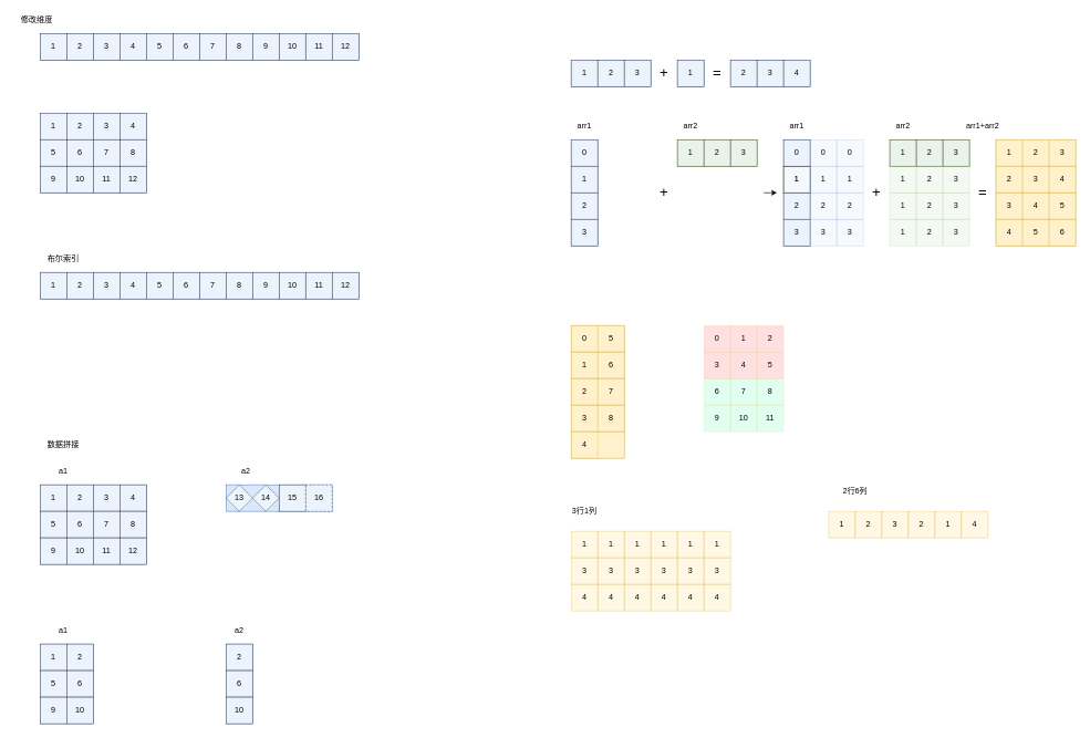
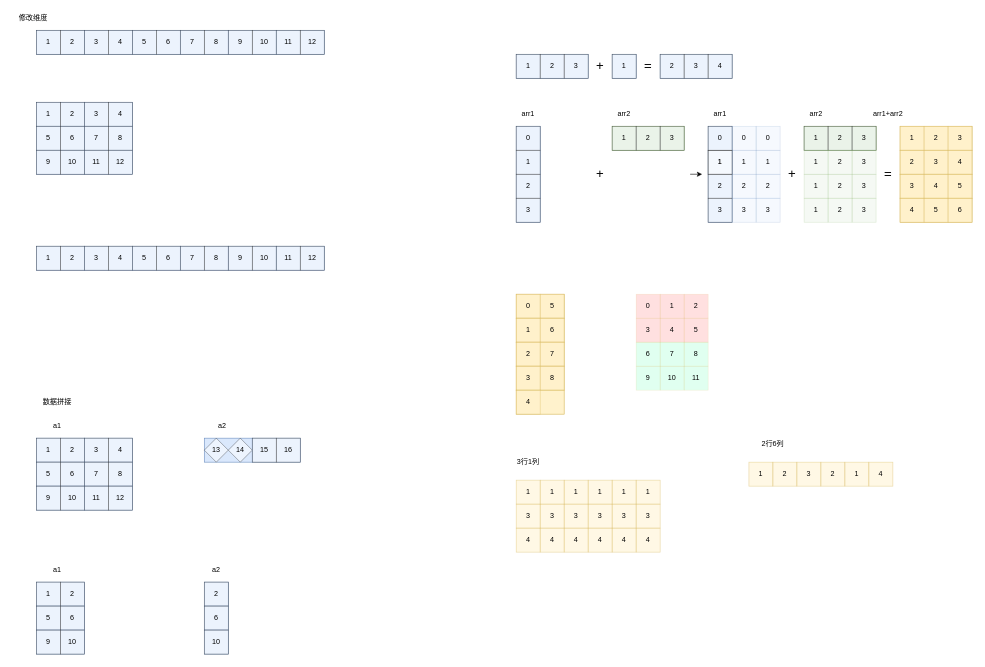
- <mxCell id="39" value="布尔索引" style="text;html=1;strokeColor=none;fillColor=none;align=center;verticalAlign=middle;whiteSpace=wrap;rounded=0;" parent="1" vertex="1"><mxGeometry x="60" y="380" width="70" height="20" as="geometry" /></mxCell>
- <mxCell id="76" value="16" style="whiteSpace=wrap;html=1;aspect=fixed;opacity=50;dashed=1;" parent="1" vertex="1"><mxGeometry x="460" y="730" width="40" height="40" as="geometry" /></mxCell>
+ <mxCell id="76" value="16" style="whiteSpace=wrap;html=1;aspect=fixed;opacity=50;" parent="1" vertex="1"><mxGeometry x="460" y="730" width="40" height="40" as="geometry" /></mxCell>
